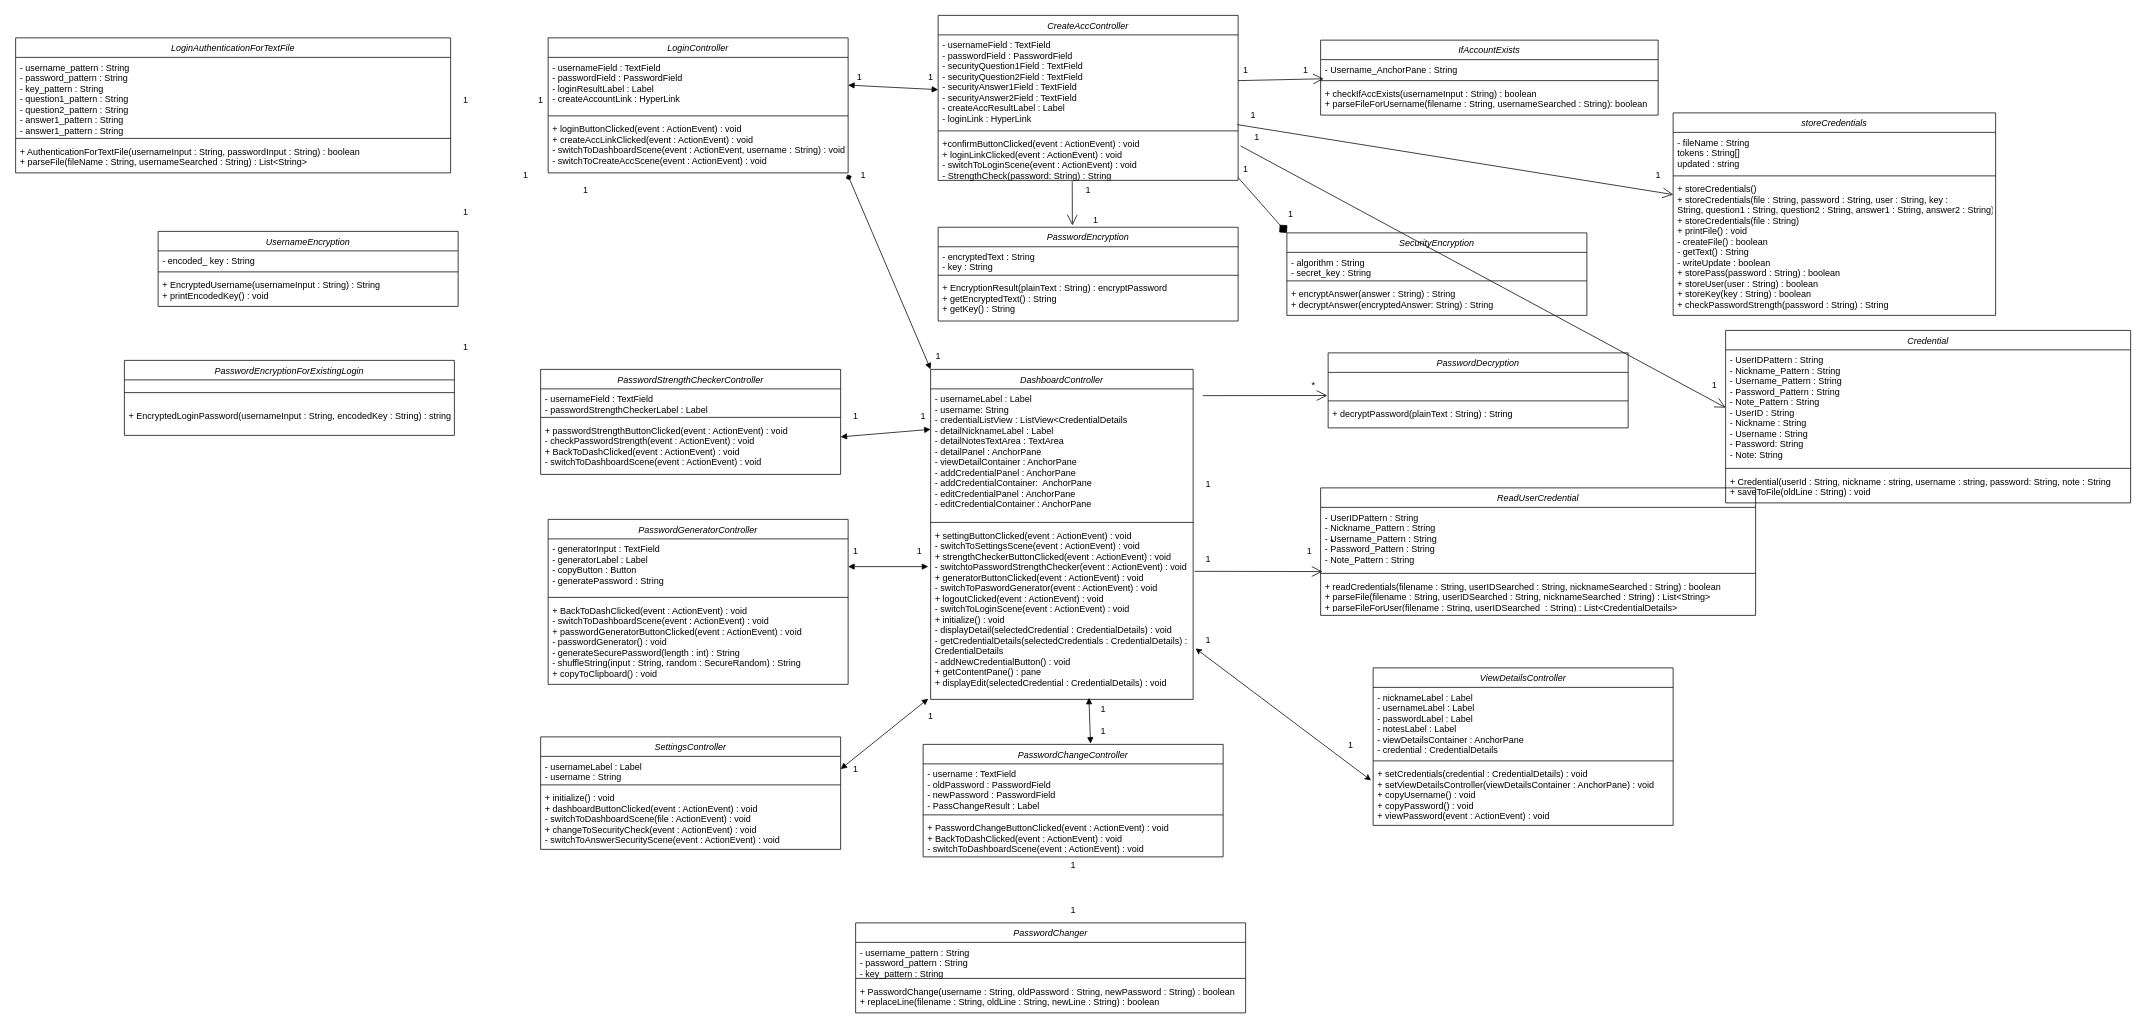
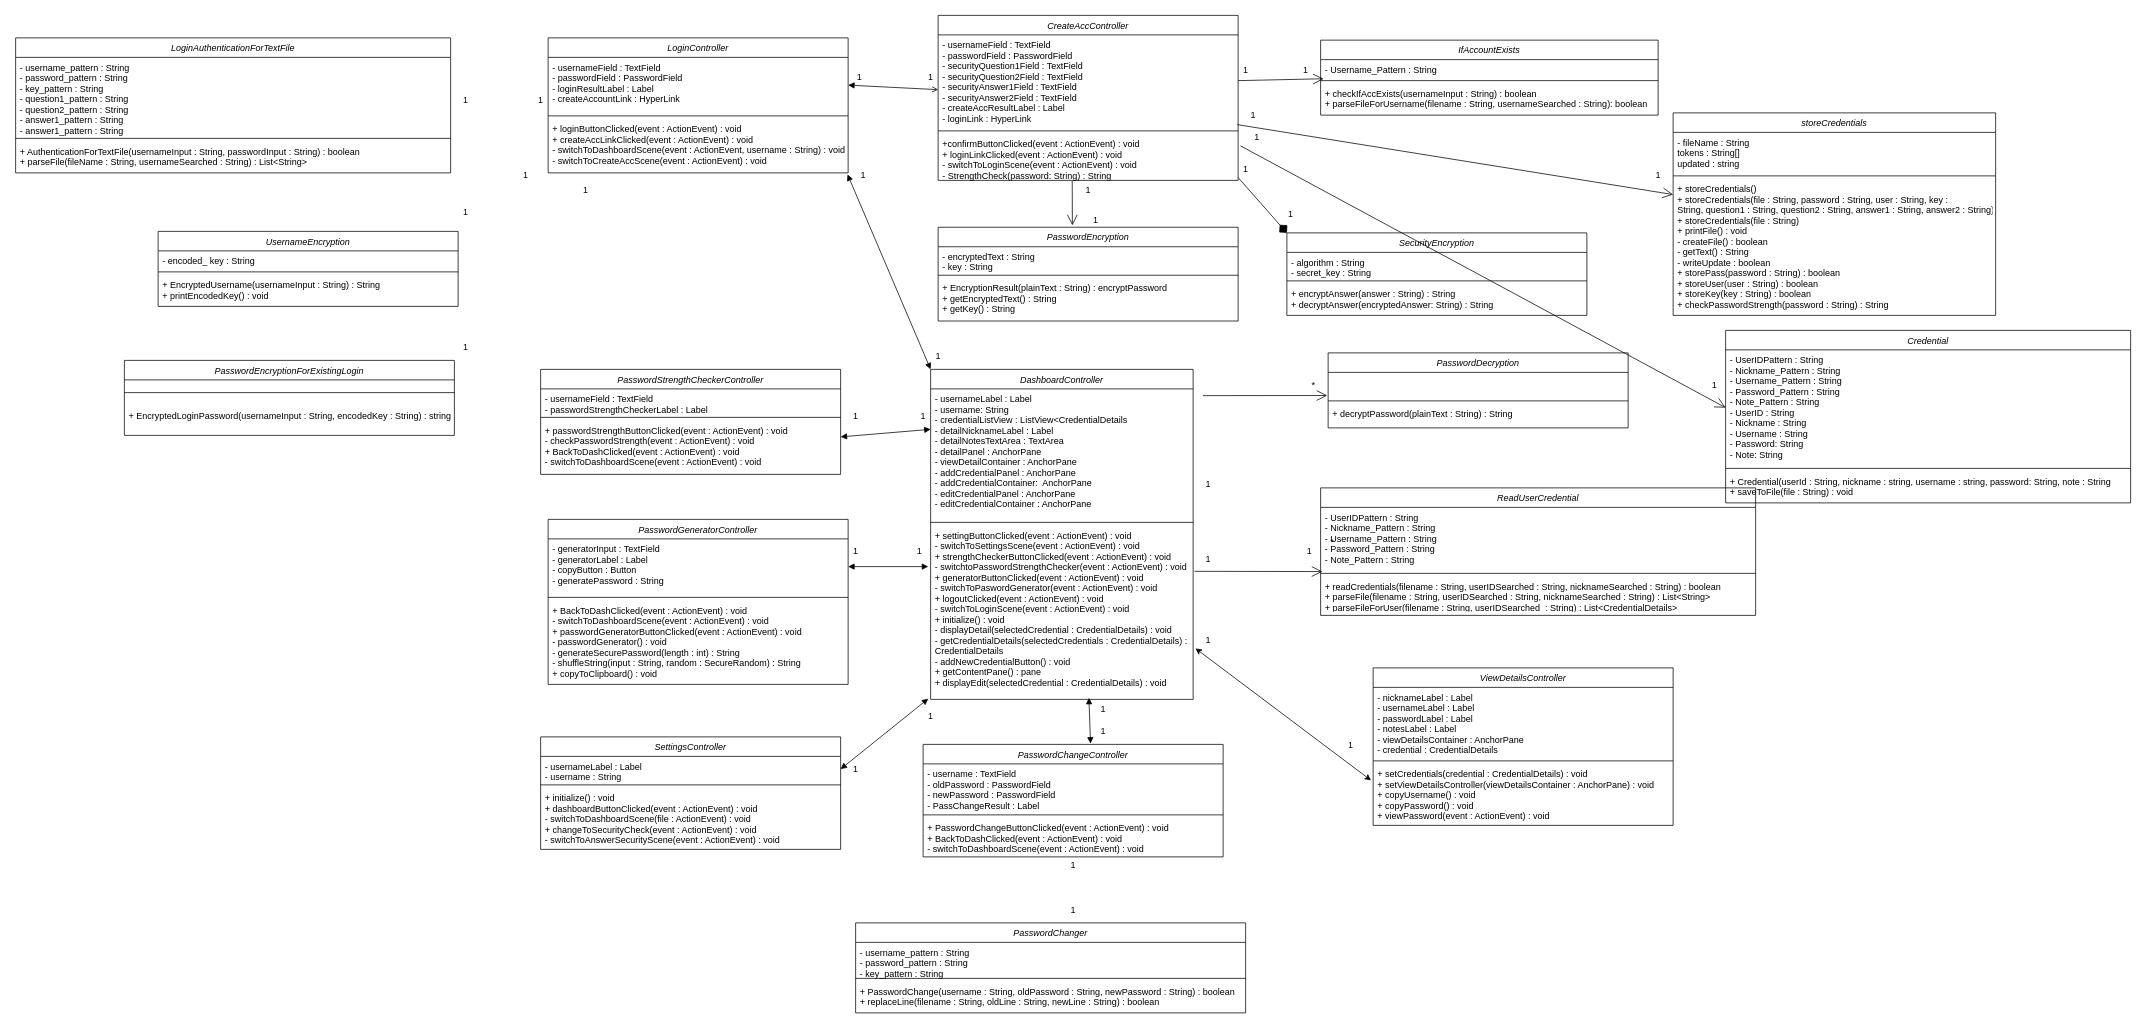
- <mxCell id="27" value="- Username_AnchorPane : String&#10;&#10;&#10;" style="text;align=left;verticalAlign=top;spacingLeft=4;spacingRight=4;overflow=hidden;rotatable=0;points=[[0,0.5],[1,0.5]];portConstraint=eastwest;" parent="26" vertex="1"><mxGeometry y="26" width="450" height="24" as="geometry" /></mxCell>
+ <mxCell id="27" value="- Username_Pattern : String&#10;&#10;&#10;" style="text;align=left;verticalAlign=top;spacingLeft=4;spacingRight=4;overflow=hidden;rotatable=0;points=[[0,0.5],[1,0.5]];portConstraint=eastwest;" parent="26" vertex="1"><mxGeometry y="26" width="450" height="24" as="geometry" /></mxCell>
- <mxCell id="74" value="" style="endArrow=block;startArrow=block;endFill=1;startFill=1;html=1;rounded=0;exitX=1;exitY=0.5;exitDx=0;exitDy=0;entryX=0;entryY=0.589;entryDx=0;entryDy=0;entryPerimeter=0;" parent="1" source="3" target="7" edge="1"><mxGeometry width="160" relative="1" as="geometry"><mxPoint x="1610" y="530" as="sourcePoint" /><mxPoint x="1770" y="530" as="targetPoint" /></mxGeometry></mxCell>
+ <mxCell id="74" value="" style="endArrow=open;startArrow=block;endFill=1;startFill=1;html=1;rounded=0;exitX=1;exitY=0.5;exitDx=0;exitDy=0;entryX=0;entryY=0.589;entryDx=0;entryDy=0;entryPerimeter=0;" parent="1" source="3" target="7" edge="1"><mxGeometry width="160" relative="1" as="geometry"><mxPoint x="1610" y="530" as="sourcePoint" /><mxPoint x="1770" y="530" as="targetPoint" /></mxGeometry></mxCell>
- <mxCell id="73" value="" style="endArrow=diamond;startArrow=block;endFill=1;startFill=1;html=1;rounded=0;exitX=0;exitY=0;exitDx=0;exitDy=0;entryX=0.998;entryY=1.028;entryDx=0;entryDy=0;entryPerimeter=0;" parent="1" source="10" target="5" edge="1"><mxGeometry width="160" relative="1" as="geometry"><mxPoint x="1610" y="530" as="sourcePoint" /><mxPoint x="1770" y="530" as="targetPoint" /></mxGeometry></mxCell>
+ <mxCell id="73" value="" style="endArrow=block;startArrow=block;endFill=1;startFill=1;html=1;rounded=0;exitX=0;exitY=0;exitDx=0;exitDy=0;entryX=0.998;entryY=1.028;entryDx=0;entryDy=0;entryPerimeter=0;" parent="1" source="10" target="5" edge="1"><mxGeometry width="160" relative="1" as="geometry"><mxPoint x="1610" y="530" as="sourcePoint" /><mxPoint x="1770" y="530" as="targetPoint" /></mxGeometry></mxCell>
- <mxCell id="69" value="+ Credential(userId : String, nickname : string, username : string, password: String, note : String&#10;+ saveToFile(oldLine : String) : void" style="text;align=left;verticalAlign=top;spacingLeft=4;spacingRight=4;overflow=hidden;rotatable=0;points=[[0,0.5],[1,0.5]];portConstraint=eastwest;" parent="66" vertex="1"><mxGeometry y="188" width="540" height="42" as="geometry" /></mxCell>
+ <mxCell id="69" value="+ Credential(userId : String, nickname : string, username : string, password: String, note : String&#10;+ saveToFile(file : String) : void" style="text;align=left;verticalAlign=top;spacingLeft=4;spacingRight=4;overflow=hidden;rotatable=0;points=[[0,0.5],[1,0.5]];portConstraint=eastwest;" parent="66" vertex="1"><mxGeometry y="188" width="540" height="42" as="geometry" /></mxCell>
